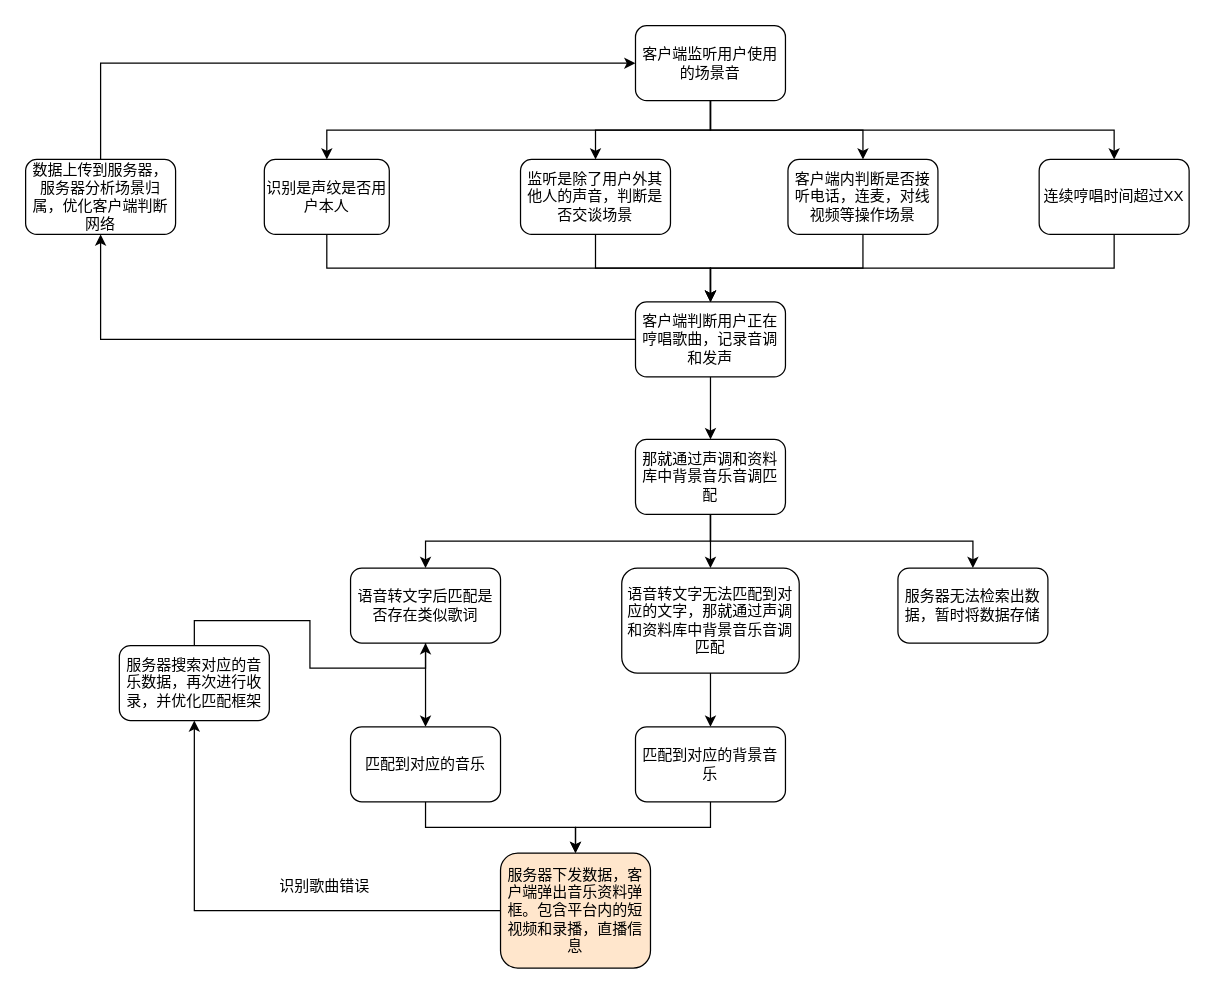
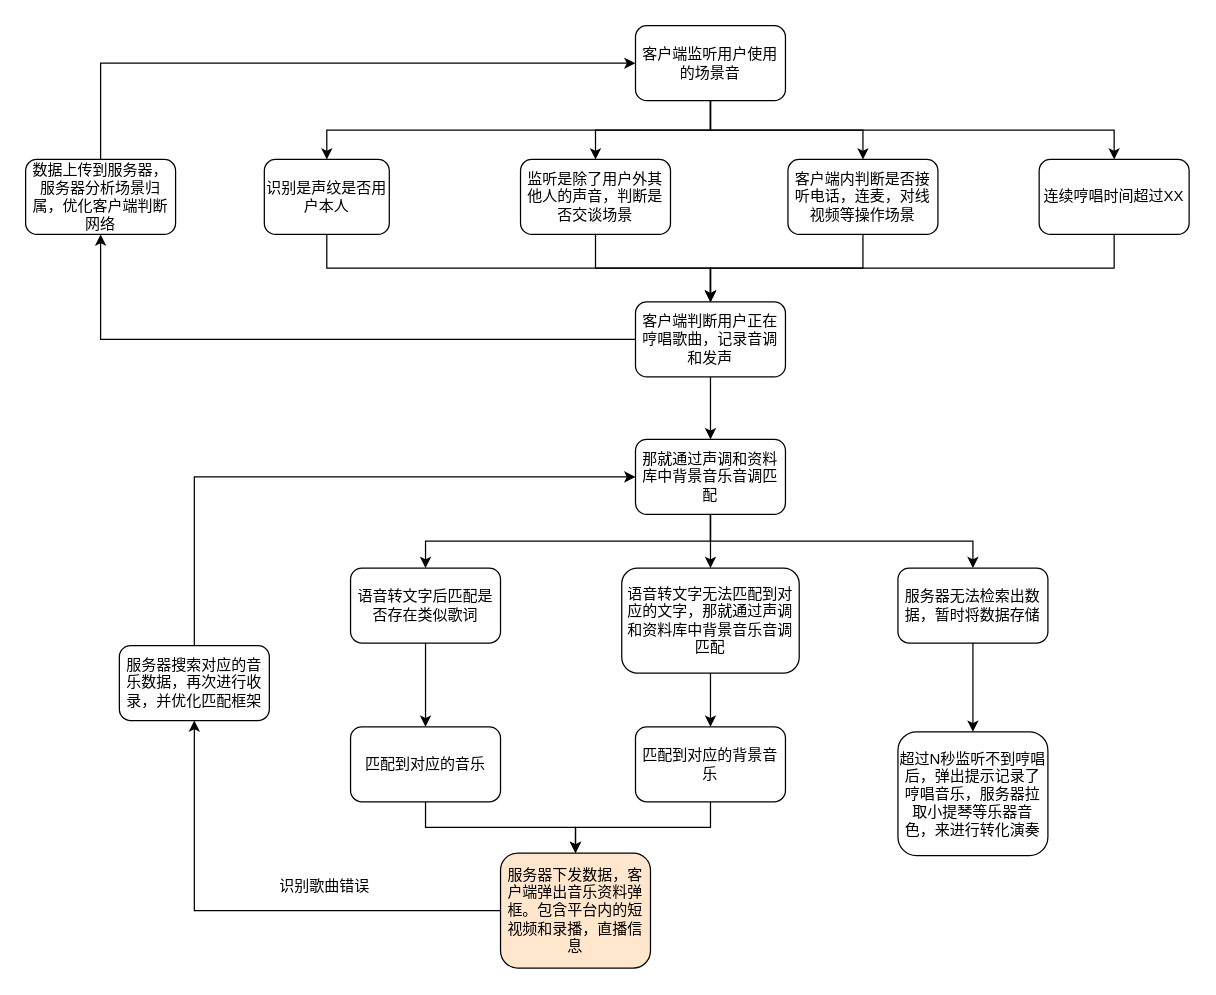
- <mxCell id="35" style="edgeStyle=orthogonalEdgeStyle;rounded=0;orthogonalLoop=1;jettySize=auto;html=1;exitX=0.5;exitY=0;exitDx=0;exitDy=0;" edge="1" parent="1" source="36" target="23"><mxGeometry relative="1" as="geometry" /></mxCell>
+ <mxCell id="35" style="edgeStyle=orthogonalEdgeStyle;rounded=0;orthogonalLoop=1;jettySize=auto;html=1;exitX=0.5;exitY=0;exitDx=0;exitDy=0;entryX=0;entryY=0.5;entryDx=0;entryDy=0;" edge="1" parent="1" source="36" target="17"><mxGeometry relative="1" as="geometry" /></mxCell>
+ <mxCell id="26" style="edgeStyle=orthogonalEdgeStyle;rounded=0;orthogonalLoop=1;jettySize=auto;html=1;exitX=0.5;exitY=1;exitDx=0;exitDy=0;" edge="1" parent="1" source="27" target="32"><mxGeometry relative="1" as="geometry" /></mxCell>
+ <mxCell id="32" value="超过N秒监听不到哼唱后，弹出提示记录了哼唱音乐，服务器拉取小提琴等乐器音色，来进行转化演奏" style="rounded=1;whiteSpace=wrap;html=1;" vertex="1" parent="1"><mxGeometry x="718" y="585" width="120" height="99" as="geometry" /></mxCell>
